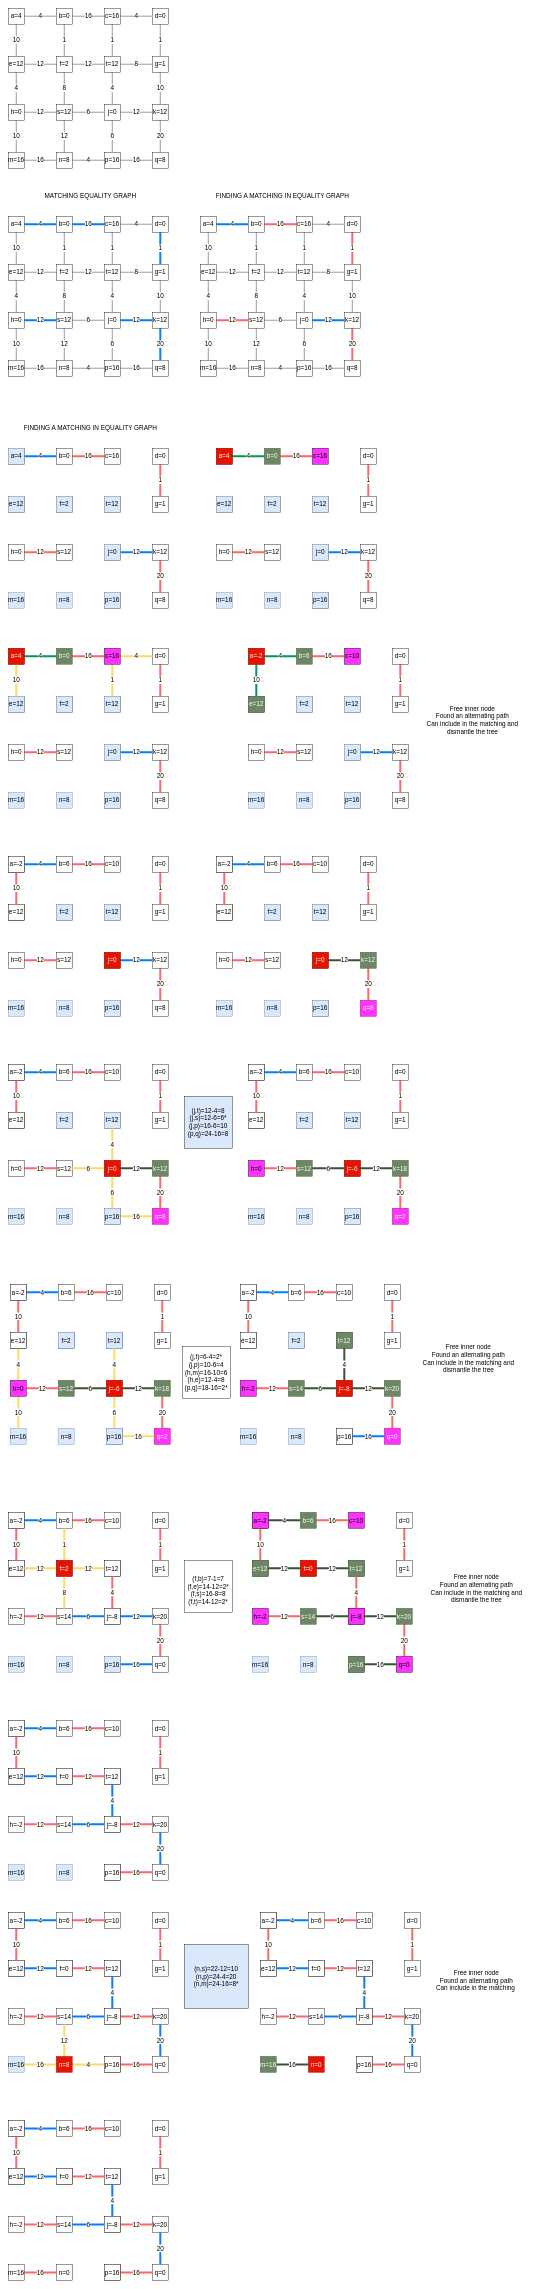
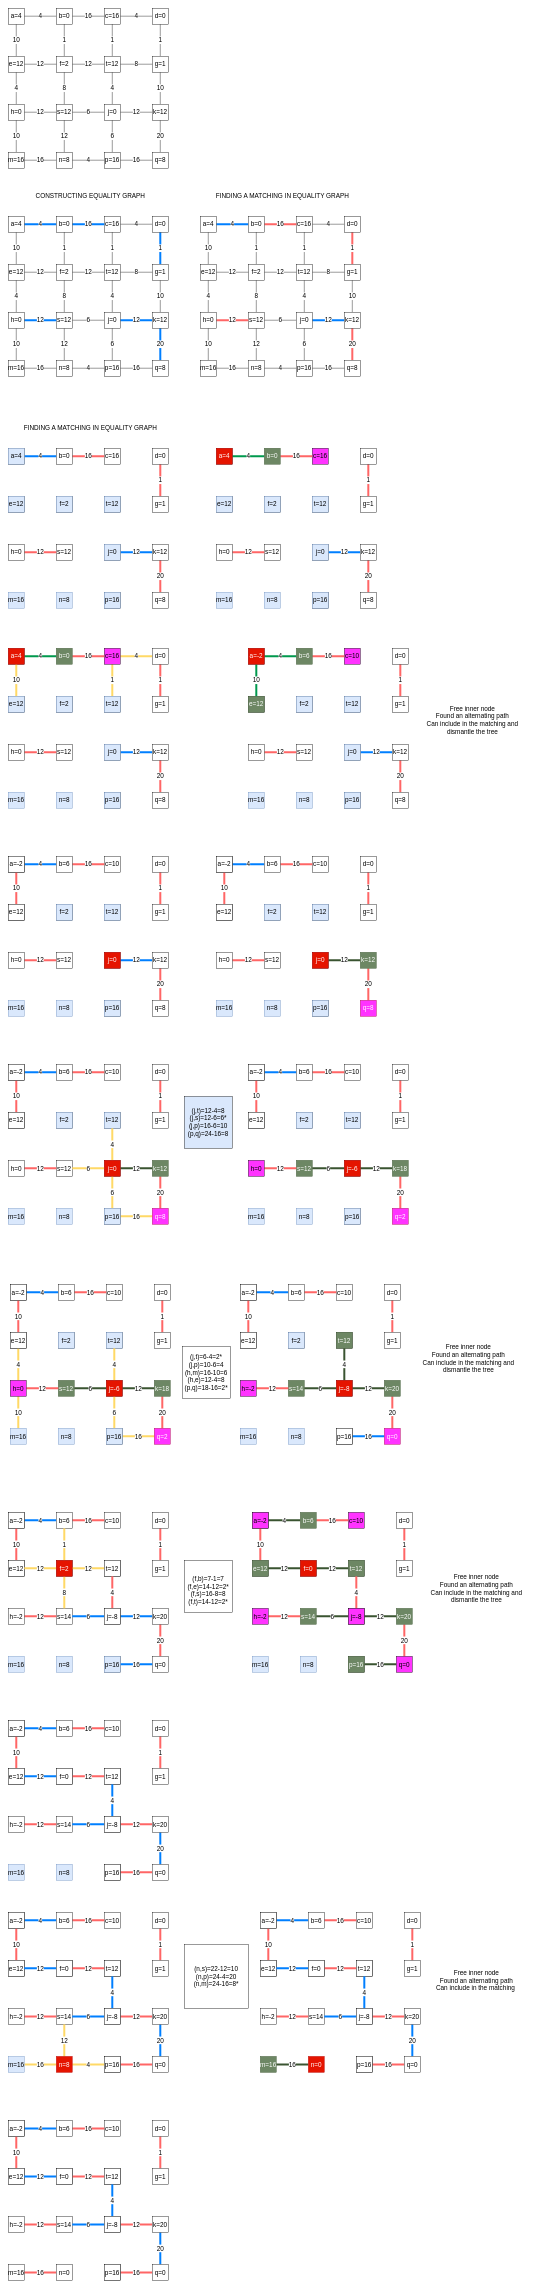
- <mxCell id="82" value="&lt;font color=&quot;#050505&quot;&gt;MATCHING EQUALITY GRAPH&lt;/font&gt;" style="text;html=1;align=center;verticalAlign=middle;resizable=0;points=[];autosize=1;fontSize=16;fontColor=#FF6666;" vertex="1" parent="1"><mxGeometry x="80" y="480" width="290" height="20" as="geometry" /></mxCell>
+ <mxCell id="82" value="&lt;font color=&quot;#050505&quot;&gt;CONSTRUCTING EQUALITY GRAPH&lt;/font&gt;" style="text;html=1;align=center;verticalAlign=middle;resizable=0;points=[];autosize=1;fontSize=16;fontColor=#FF6666;" vertex="1" parent="1"><mxGeometry x="80" y="480" width="290" height="20" as="geometry" /></mxCell>
- <mxCell id="576" value="(n,s)=22-12=10&lt;br&gt;(n,p)=24-4=20&lt;br&gt;(n,m)=24-16=8*" style="rounded=0;whiteSpace=wrap;html=1;fontSize=16;fillColor=#dae8fc;" vertex="1" parent="1"><mxGeometry x="460" y="4860" width="160" height="160" as="geometry" /></mxCell>
+ <mxCell id="576" value="(n,s)=22-12=10&lt;br&gt;(n,p)=24-4=20&lt;br&gt;(n,m)=24-16=8*" style="rounded=0;whiteSpace=wrap;html=1;fontSize=16;" vertex="1" parent="1"><mxGeometry x="460" y="4860" width="160" height="160" as="geometry" /></mxCell>
